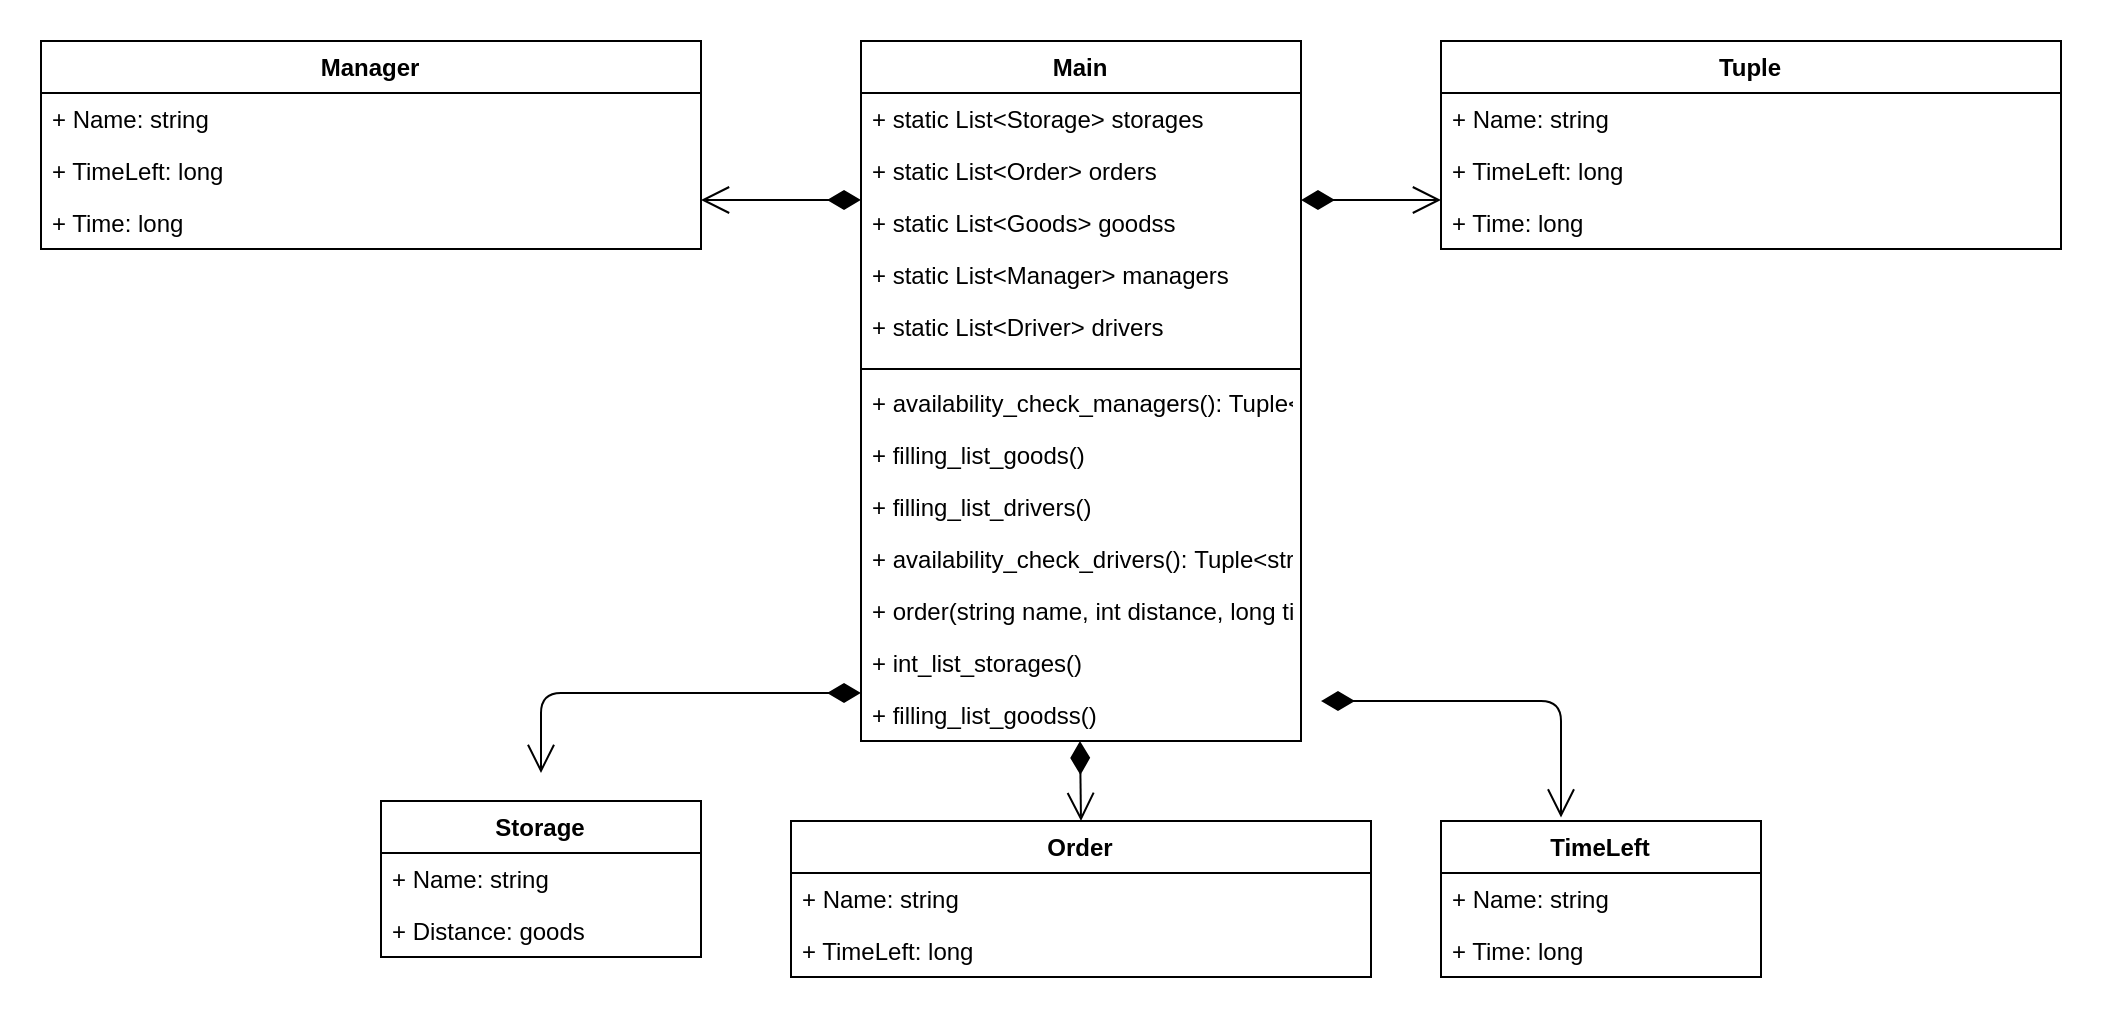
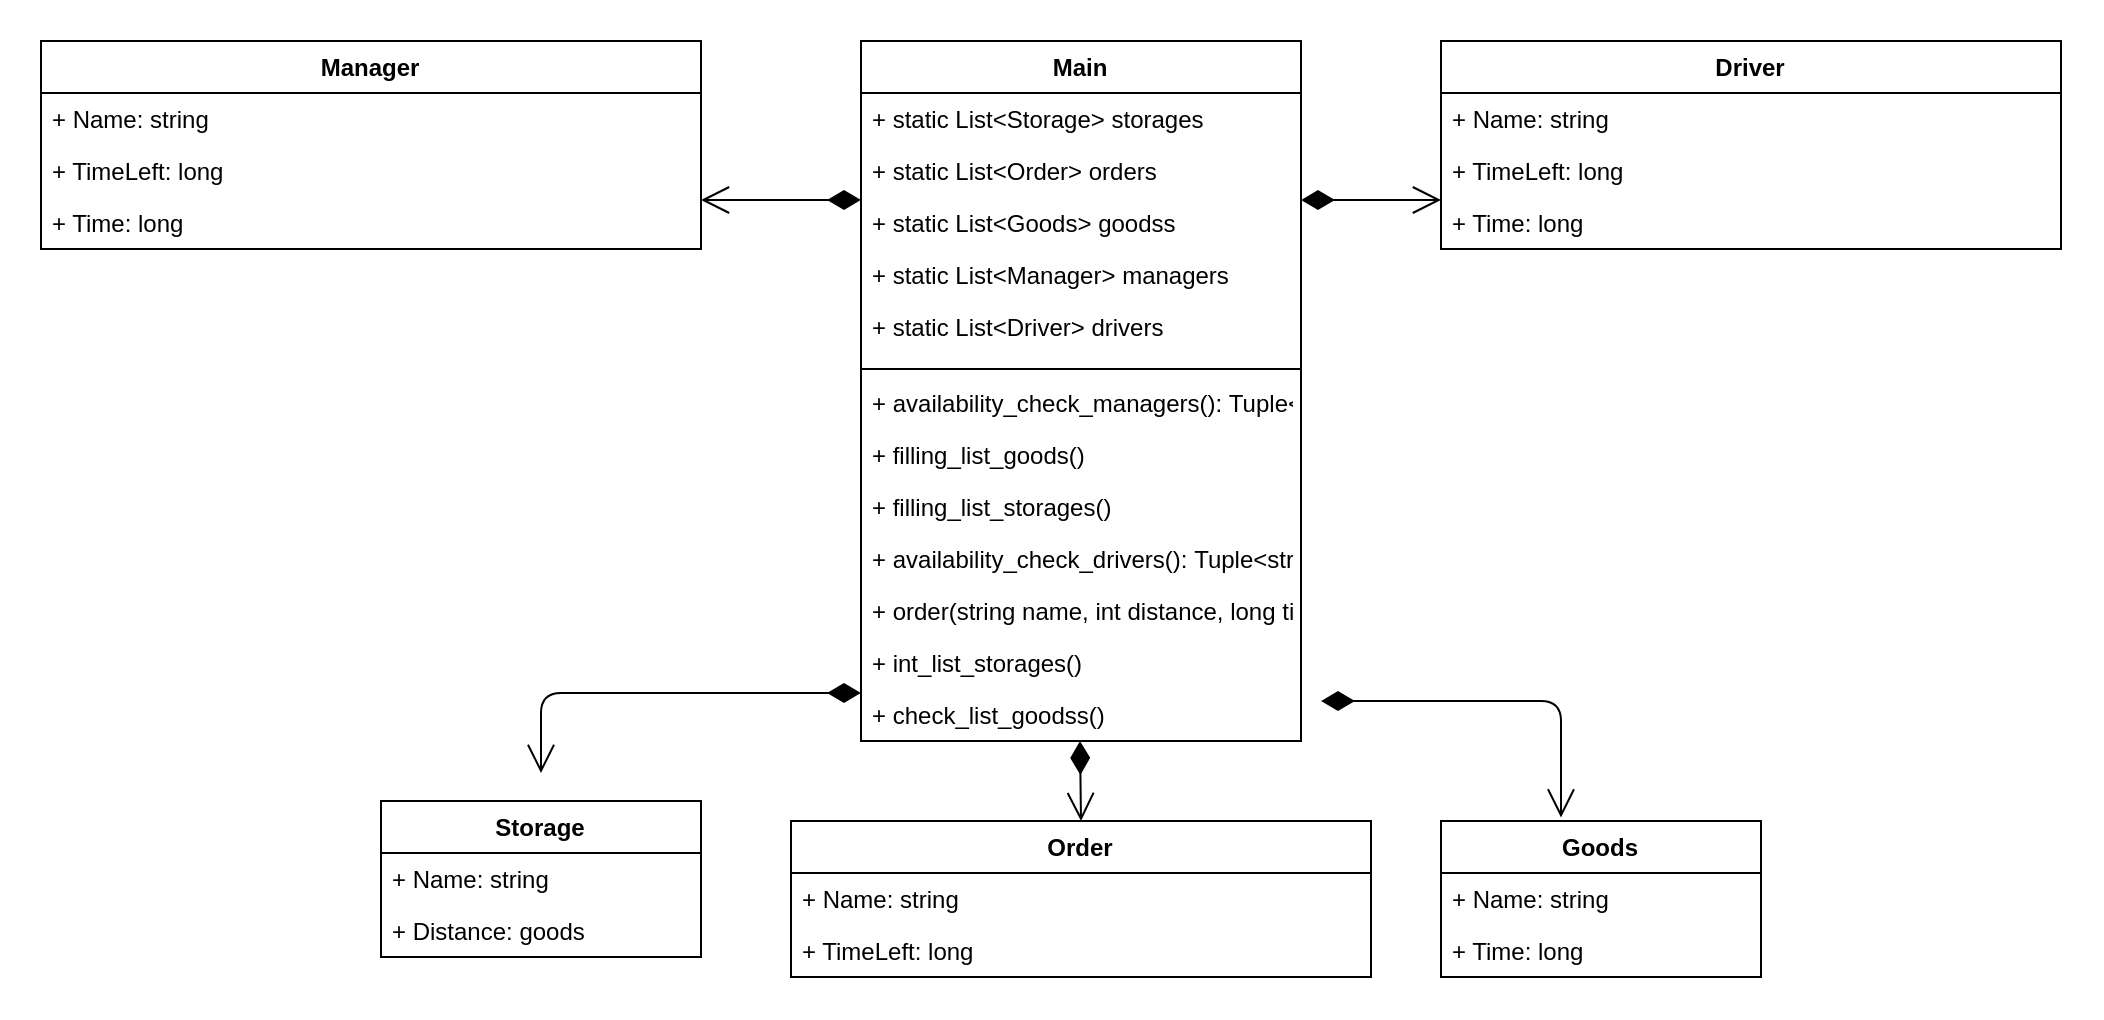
- <mxCell id="12" value="Tuple" style="swimlane;fontStyle=1;align=center;verticalAlign=top;childLayout=stackLayout;horizontal=1;startSize=26;horizontalStack=0;resizeParent=1;resizeParentMax=0;resizeLast=0;collapsible=1;marginBottom=0;" parent="1" vertex="1"><mxGeometry x="720" y="20" width="310" height="104" as="geometry" /></mxCell>
+ <mxCell id="12" value="Driver" style="swimlane;fontStyle=1;align=center;verticalAlign=top;childLayout=stackLayout;horizontal=1;startSize=26;horizontalStack=0;resizeParent=1;resizeParentMax=0;resizeLast=0;collapsible=1;marginBottom=0;" parent="1" vertex="1"><mxGeometry x="720" y="20" width="310" height="104" as="geometry" /></mxCell>
- <mxCell id="28" value="+ filling_list_drivers()" style="text;strokeColor=none;fillColor=none;align=left;verticalAlign=top;spacingLeft=4;spacingRight=4;overflow=hidden;rotatable=0;points=[[0,0.5],[1,0.5]];portConstraint=eastwest;" parent="19" vertex="1"><mxGeometry y="220" width="220" height="26" as="geometry" /></mxCell>
+ <mxCell id="28" value="+ filling_list_storages()" style="text;strokeColor=none;fillColor=none;align=left;verticalAlign=top;spacingLeft=4;spacingRight=4;overflow=hidden;rotatable=0;points=[[0,0.5],[1,0.5]];portConstraint=eastwest;" parent="19" vertex="1"><mxGeometry y="220" width="220" height="26" as="geometry" /></mxCell>
- <mxCell id="32" value="+ filling_list_goodss()" style="text;strokeColor=none;fillColor=none;align=left;verticalAlign=top;spacingLeft=4;spacingRight=4;overflow=hidden;rotatable=0;points=[[0,0.5],[1,0.5]];portConstraint=eastwest;" parent="19" vertex="1"><mxGeometry y="324" width="220" height="26" as="geometry" /></mxCell>
+ <mxCell id="32" value="+ check_list_goodss()" style="text;strokeColor=none;fillColor=none;align=left;verticalAlign=top;spacingLeft=4;spacingRight=4;overflow=hidden;rotatable=0;points=[[0,0.5],[1,0.5]];portConstraint=eastwest;" parent="19" vertex="1"><mxGeometry y="324" width="220" height="26" as="geometry" /></mxCell>
- <mxCell id="5" value="TimeLeft" style="swimlane;fontStyle=1;align=center;verticalAlign=top;childLayout=stackLayout;horizontal=1;startSize=26;horizontalStack=0;resizeParent=1;resizeParentMax=0;resizeLast=0;collapsible=1;marginBottom=0;" parent="1" vertex="1"><mxGeometry x="720" y="410" width="160" height="78" as="geometry" /></mxCell>
+ <mxCell id="5" value="Goods" style="swimlane;fontStyle=1;align=center;verticalAlign=top;childLayout=stackLayout;horizontal=1;startSize=26;horizontalStack=0;resizeParent=1;resizeParentMax=0;resizeLast=0;collapsible=1;marginBottom=0;" parent="1" vertex="1"><mxGeometry x="720" y="410" width="160" height="78" as="geometry" /></mxCell>
